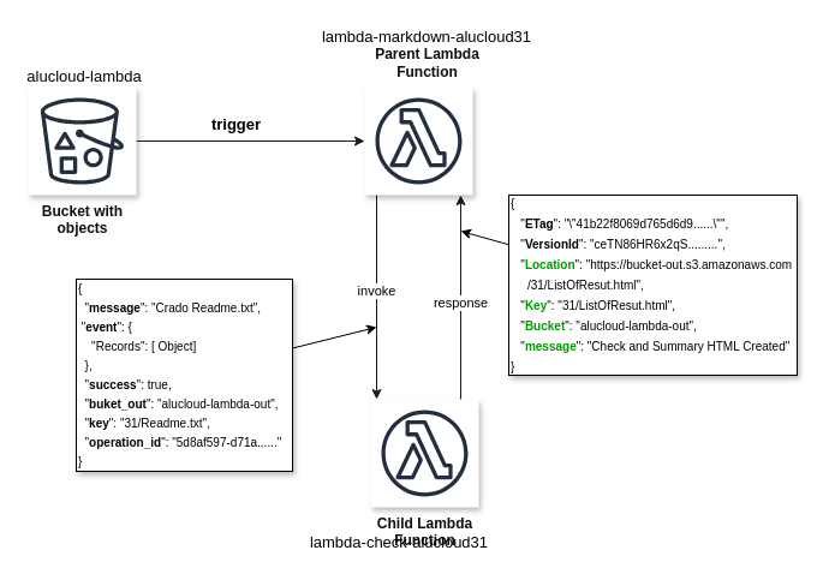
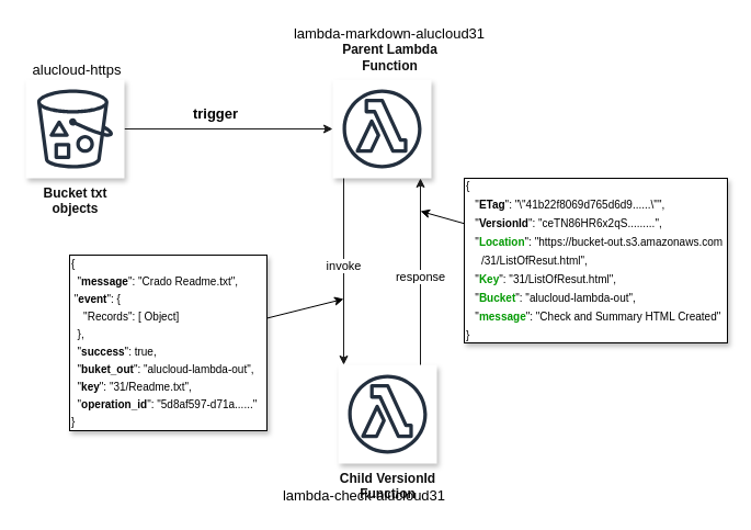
- <mxCell id="14" value="alucloud-lambda" style="text;html=1;strokeColor=none;fillColor=none;align=center;verticalAlign=middle;whiteSpace=wrap;rounded=0;shadow=1;glass=0;labelBackgroundColor=none;sketch=0;fontSize=13;fontColor=#000000;" parent="1" vertex="1"><mxGeometry x="20" y="53" width="100" height="20" as="geometry" /></mxCell>
+ <mxCell id="14" value="alucloud-https" style="text;html=1;strokeColor=none;fillColor=none;align=center;verticalAlign=middle;whiteSpace=wrap;rounded=0;shadow=1;glass=0;labelBackgroundColor=none;sketch=0;fontSize=13;fontColor=#000000;" parent="1" vertex="1"><mxGeometry x="20" y="53" width="100" height="20" as="geometry" /></mxCell>
- <mxCell id="4" value="&lt;b&gt;&lt;font color=&quot;#0f0f0f&quot;&gt;Bucket with&lt;br&gt;objects&lt;/font&gt;&lt;/b&gt;" style="outlineConnect=0;fontColor=#232F3E;gradientColor=none;strokeColor=#232F3E;fillColor=#ffffff;dashed=0;verticalLabelPosition=bottom;verticalAlign=top;align=center;html=1;fontSize=12;fontStyle=0;aspect=fixed;shape=mxgraph.aws4.resourceIcon;resIcon=mxgraph.aws4.bucket_with_objects;shadow=1;" parent="1" vertex="1"><mxGeometry x="23" y="72" width="90" height="90" as="geometry" /></mxCell>
+ <mxCell id="4" value="&lt;b&gt;&lt;font color=&quot;#0f0f0f&quot;&gt;Bucket txt&lt;br&gt;objects&lt;/font&gt;&lt;/b&gt;" style="outlineConnect=0;fontColor=#232F3E;gradientColor=none;strokeColor=#232F3E;fillColor=#ffffff;dashed=0;verticalLabelPosition=bottom;verticalAlign=top;align=center;html=1;fontSize=12;fontStyle=0;aspect=fixed;shape=mxgraph.aws4.resourceIcon;resIcon=mxgraph.aws4.bucket_with_objects;shadow=1;" parent="1" vertex="1"><mxGeometry x="23" y="72" width="90" height="90" as="geometry" /></mxCell>
- <mxCell id="9" value="&lt;b&gt;&lt;font color=&quot;#0f0f0f&quot;&gt;Child Lambda&lt;br&gt;Function&lt;/font&gt;&lt;/b&gt;" style="outlineConnect=0;fontColor=#232F3E;gradientColor=none;strokeColor=#232F3E;fillColor=#ffffff;dashed=0;verticalLabelPosition=bottom;verticalAlign=top;align=center;html=1;fontSize=12;fontStyle=0;aspect=fixed;shape=mxgraph.aws4.resourceIcon;resIcon=mxgraph.aws4.lambda_function;connectable=0;shadow=1;" parent="1" vertex="1"><mxGeometry x="308" y="332" width="90" height="90" as="geometry" /></mxCell>
+ <mxCell id="9" value="&lt;b&gt;&lt;font color=&quot;#0f0f0f&quot;&gt;Child VersionId&lt;br&gt;Function&lt;/font&gt;&lt;/b&gt;" style="outlineConnect=0;fontColor=#232F3E;gradientColor=none;strokeColor=#232F3E;fillColor=#ffffff;dashed=0;verticalLabelPosition=bottom;verticalAlign=top;align=center;html=1;fontSize=12;fontStyle=0;aspect=fixed;shape=mxgraph.aws4.resourceIcon;resIcon=mxgraph.aws4.lambda_function;connectable=0;shadow=1;" parent="1" vertex="1"><mxGeometry x="308" y="332" width="90" height="90" as="geometry" /></mxCell>
